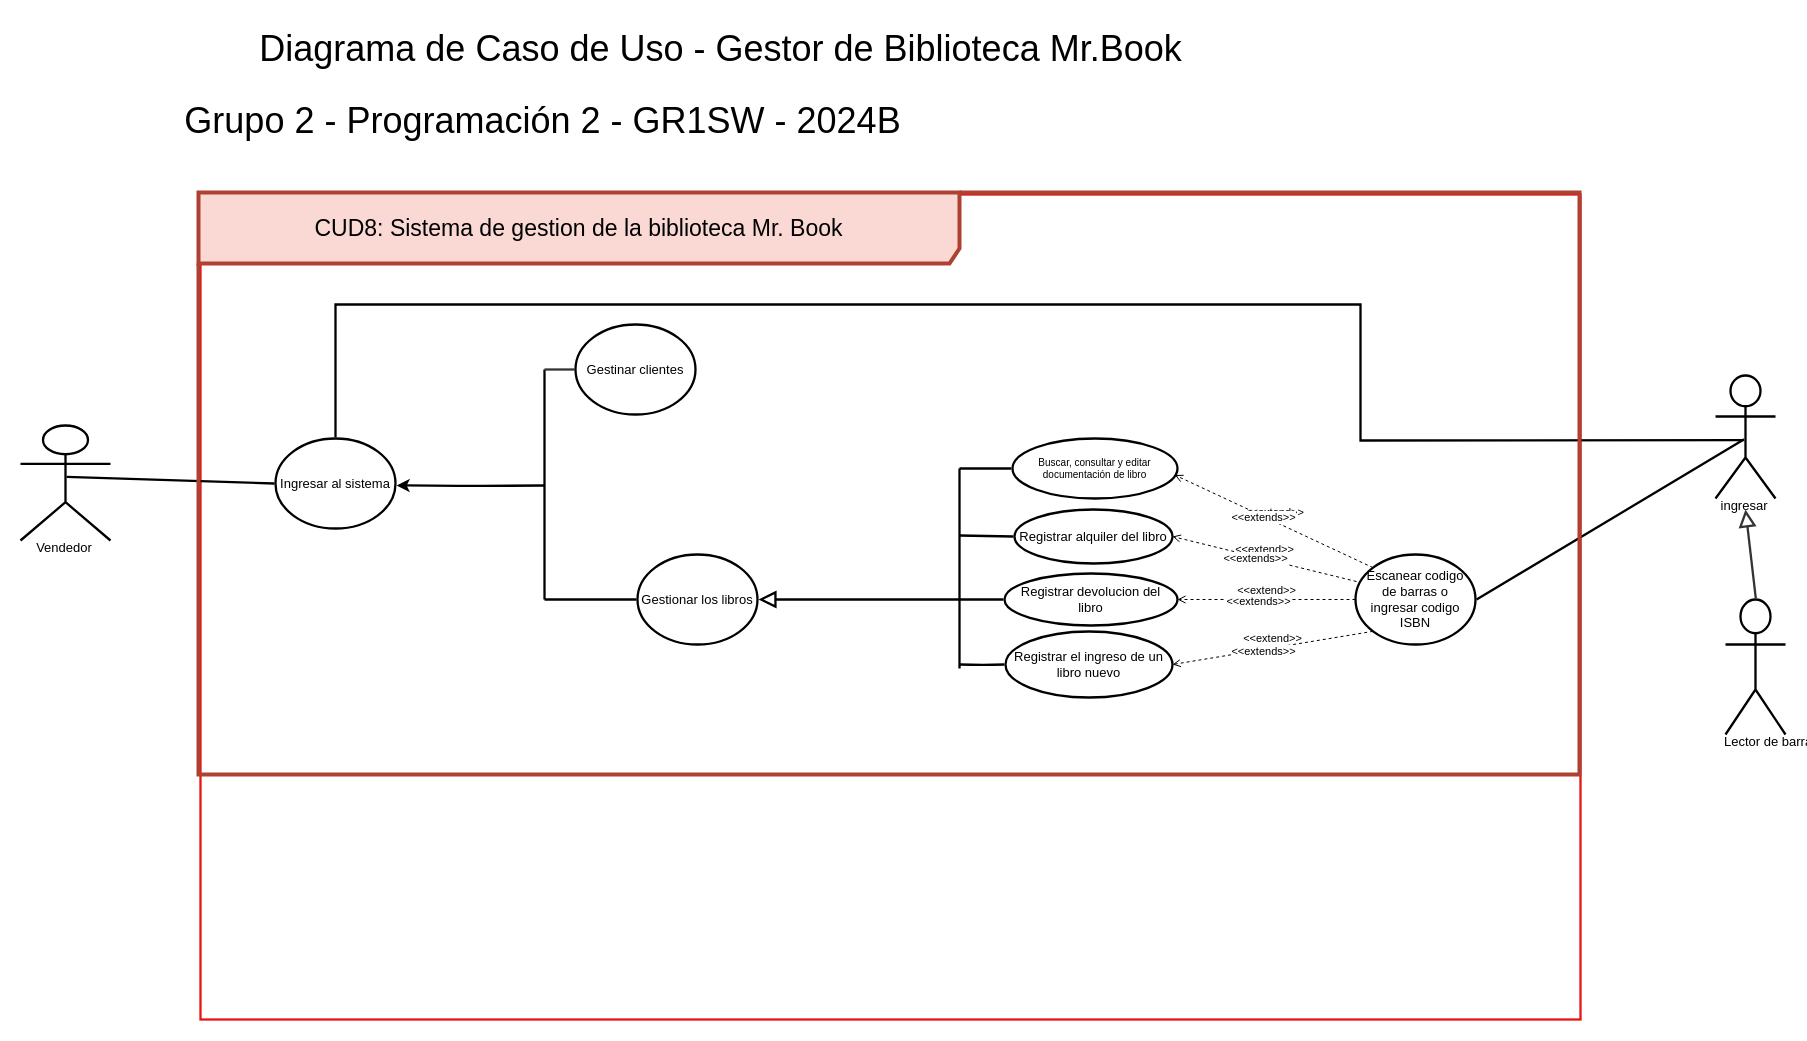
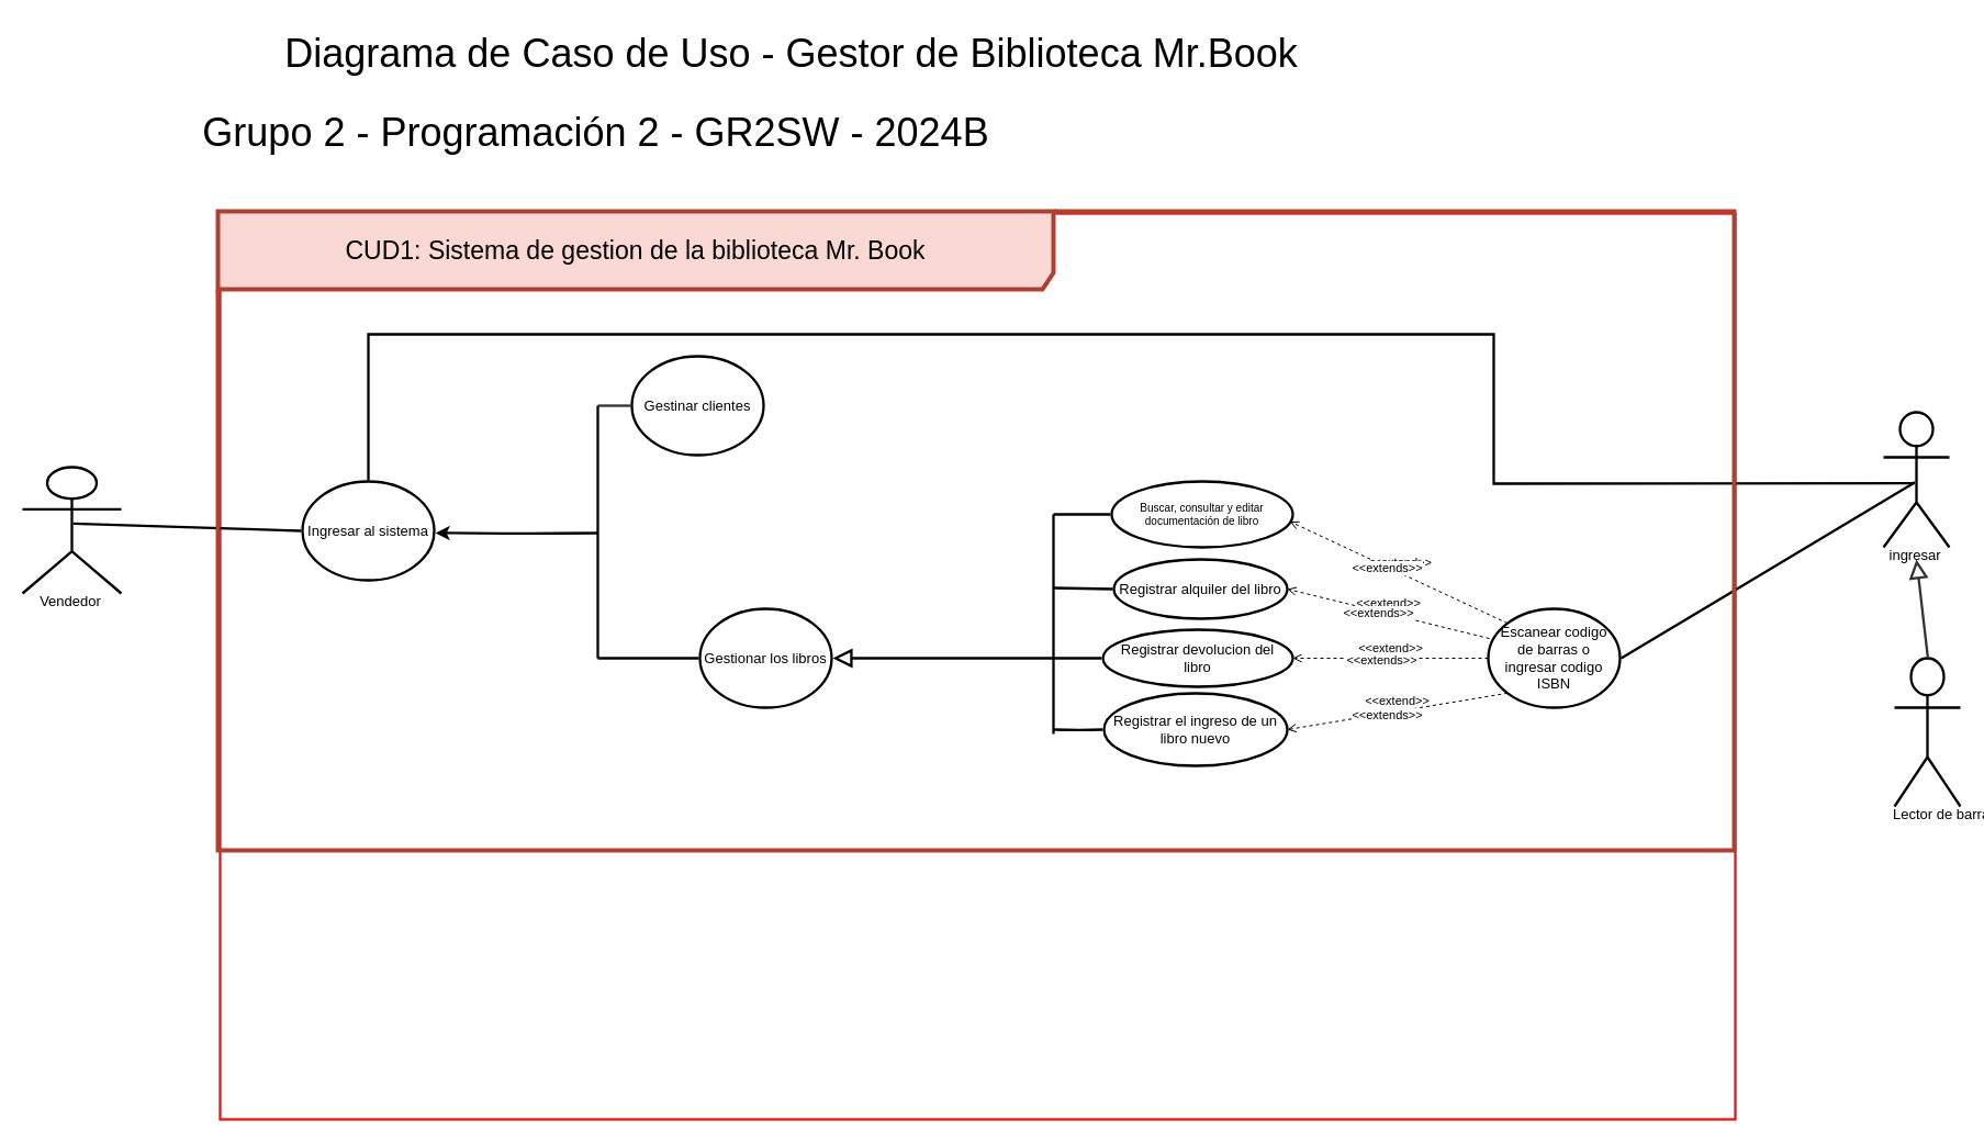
- <mxCell id="38" value="&lt;span style=&quot;font-size: 36px;&quot;&gt;Grupo 2 - Programación 2 - GR1SW - 2024B&lt;/span&gt;" style="text;html=1;align=center;verticalAlign=middle;resizable=0;points=[];autosize=1;strokeColor=none;fillColor=none;" vertex="1" parent="1"><mxGeometry x="175" y="92" width="734" height="55" as="geometry" /></mxCell>
+ <mxCell id="38" value="&lt;span style=&quot;font-size: 36px;&quot;&gt;Grupo 2 - Programación 2 - GR2SW - 2024B&lt;/span&gt;" style="text;html=1;align=center;verticalAlign=middle;resizable=0;points=[];autosize=1;strokeColor=none;fillColor=none;" vertex="1" parent="1"><mxGeometry x="175" y="92" width="734" height="55" as="geometry" /></mxCell>
- <mxCell id="28" value="&lt;span style=&quot;font-size: 23px;&quot;&gt;&lt;font style=&quot;color: light-dark(rgb(0, 0, 0), rgb(0, 0, 0));&quot;&gt;CUD8: Sistema de gestion de la biblioteca Mr. Book&lt;/font&gt;&lt;/span&gt;" style="shape=umlFrame;whiteSpace=wrap;html=1;pointerEvents=0;fillColor=light-dark(#FAD9D5,#CC99FF);strokeColor=light-dark(#AE4132,#660066);strokeWidth=4;width=761;height=71;" parent="1" vertex="1"><mxGeometry x="198" y="192" width="1381" height="582" as="geometry" /></mxCell>
+ <mxCell id="28" value="&lt;span style=&quot;font-size: 23px;&quot;&gt;&lt;font style=&quot;color: light-dark(rgb(0, 0, 0), rgb(0, 0, 0));&quot;&gt;CUD1: Sistema de gestion de la biblioteca Mr. Book&lt;/font&gt;&lt;/span&gt;" style="shape=umlFrame;whiteSpace=wrap;html=1;pointerEvents=0;fillColor=light-dark(#FAD9D5,#CC99FF);strokeColor=light-dark(#AE4132,#660066);strokeWidth=4;width=761;height=71;" parent="1" vertex="1"><mxGeometry x="198" y="192" width="1381" height="582" as="geometry" /></mxCell>
